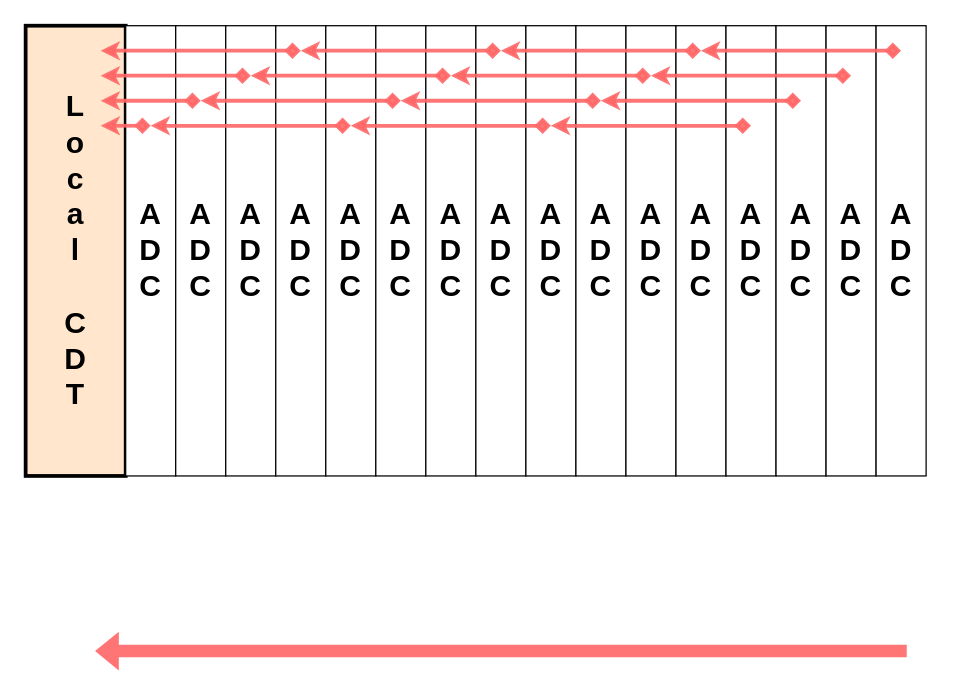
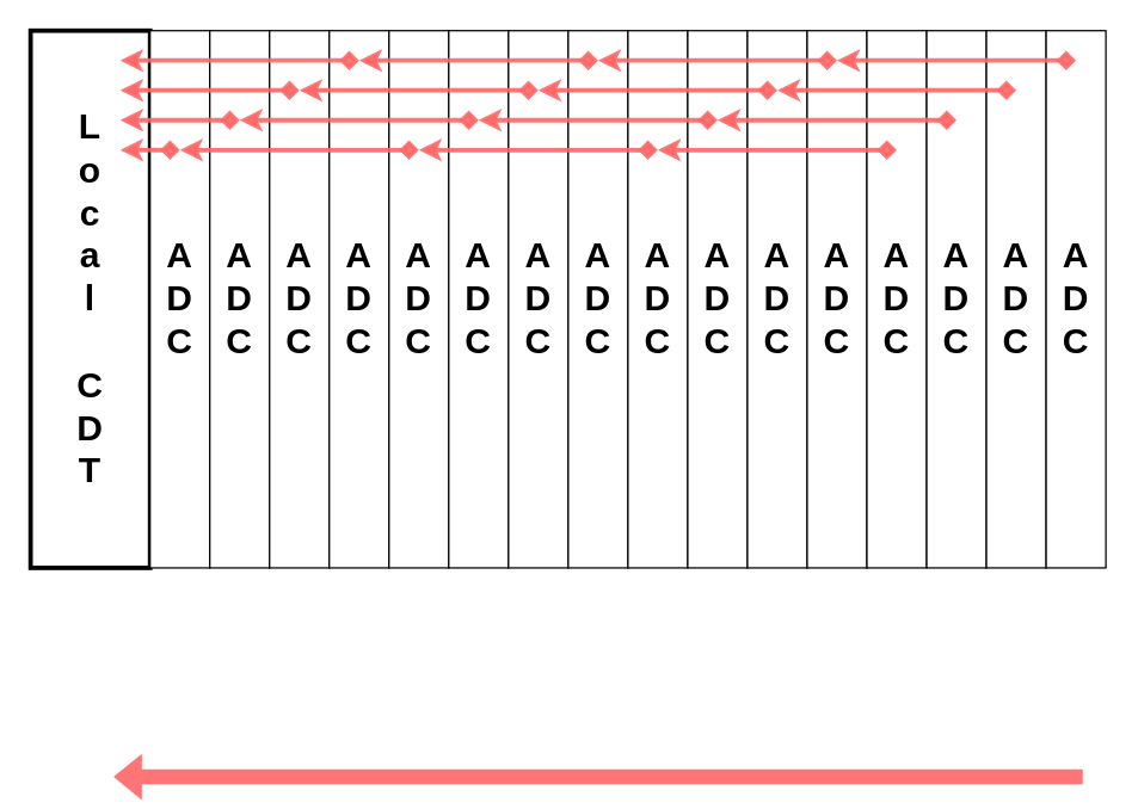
- <mxCell id="2" value="&lt;span style=&quot;font-size: 24px&quot;&gt;L&lt;br&gt;o&lt;br&gt;c&lt;br&gt;a&lt;br&gt;l&lt;br&gt;&lt;br&gt;C&lt;/span&gt;&lt;br style=&quot;font-size: 24px&quot;&gt;&lt;span style=&quot;font-size: 24px&quot;&gt;D&lt;/span&gt;&lt;br style=&quot;font-size: 24px&quot;&gt;&lt;span style=&quot;font-size: 24px&quot;&gt;T&lt;/span&gt;" style="rounded=0;whiteSpace=wrap;html=1;fontStyle=1;strokeWidth=3;fillColor=#ffe6cc;" vertex="1" parent="1"><mxGeometry x="20" y="20" width="80" height="360" as="geometry" /></mxCell>
+ <mxCell id="2" value="&lt;span style=&quot;font-size: 24px&quot;&gt;L&lt;br&gt;o&lt;br&gt;c&lt;br&gt;a&lt;br&gt;l&lt;br&gt;&lt;br&gt;C&lt;/span&gt;&lt;br style=&quot;font-size: 24px&quot;&gt;&lt;span style=&quot;font-size: 24px&quot;&gt;D&lt;/span&gt;&lt;br style=&quot;font-size: 24px&quot;&gt;&lt;span style=&quot;font-size: 24px&quot;&gt;T&lt;/span&gt;" style="rounded=0;whiteSpace=wrap;html=1;fontStyle=1;strokeWidth=3;" vertex="1" parent="1"><mxGeometry x="20" y="20" width="80" height="360" as="geometry" /></mxCell>
